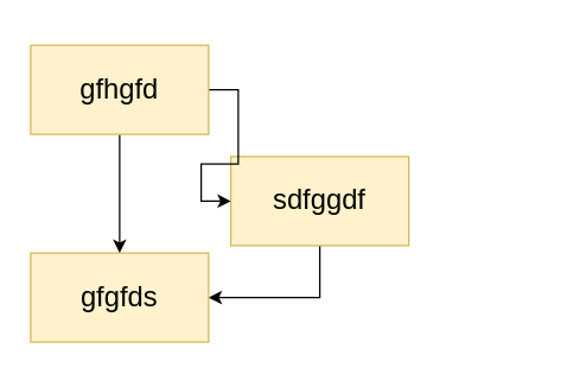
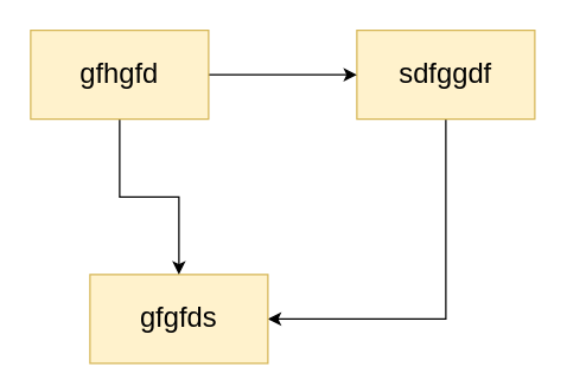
- <mxCell id="7" value="gfhgfd" style="rounded=0;whiteSpace=wrap;html=1;fillColor=#fff2cc;strokeColor=#d6b656;fontSize=19;" vertex="1" parent="1"><mxGeometry x="20" y="30" width="120" height="60" as="geometry" /></mxCell>
+ <mxCell id="7" value="gfhgfd" style="rounded=0;whiteSpace=wrap;html=1;fillColor=#fff2cc;strokeColor=#d6b656;fontSize=19;" vertex="1" parent="1"><mxGeometry x="20" y="20" width="120" height="60" as="geometry" /></mxCell>
- <mxCell id="3" value="sdfggdf" style="rounded=0;whiteSpace=wrap;html=1;fillColor=#fff2cc;strokeColor=#d6b656;fontSize=19;" vertex="1" parent="1"><mxGeometry x="155" y="105" width="120" height="60" as="geometry" /></mxCell>
+ <mxCell id="3" value="sdfggdf" style="rounded=0;whiteSpace=wrap;html=1;fillColor=#fff2cc;strokeColor=#d6b656;fontSize=19;" vertex="1" parent="1"><mxGeometry x="240" y="20" width="120" height="60" as="geometry" /></mxCell>
- <mxCell id="4" value="gfgfds" style="rounded=0;whiteSpace=wrap;html=1;fillColor=#fff2cc;strokeColor=#d6b656;fontSize=19;" vertex="1" parent="1"><mxGeometry x="20" y="170" width="120" height="60" as="geometry" /></mxCell>
+ <mxCell id="4" value="gfgfds" style="rounded=0;whiteSpace=wrap;html=1;fillColor=#fff2cc;strokeColor=#d6b656;fontSize=19;" vertex="1" parent="1"><mxGeometry x="60" y="185" width="120" height="60" as="geometry" /></mxCell>
